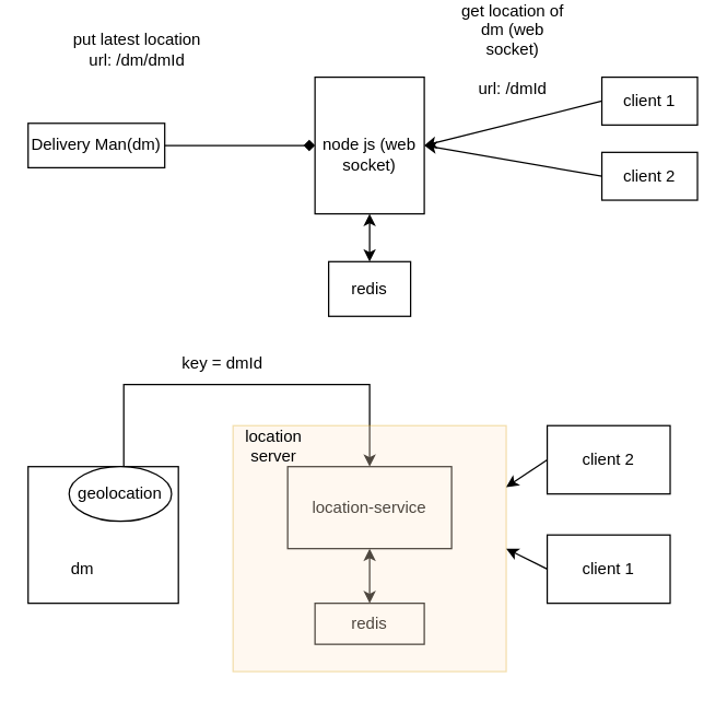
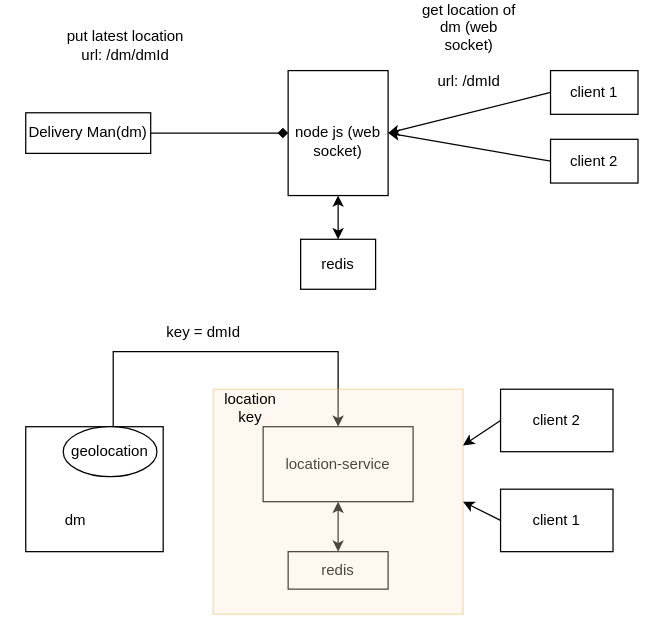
- <mxCell id="23" value="location server" style="text;html=1;strokeColor=none;fillColor=none;align=center;verticalAlign=middle;whiteSpace=wrap;rounded=0;" vertex="1" parent="1"><mxGeometry x="170" y="310" width="60" height="30" as="geometry" /></mxCell>
+ <mxCell id="23" value="location key" style="text;html=1;strokeColor=none;fillColor=none;align=center;verticalAlign=middle;whiteSpace=wrap;rounded=0;" vertex="1" parent="1"><mxGeometry x="170" y="310" width="60" height="30" as="geometry" /></mxCell>
